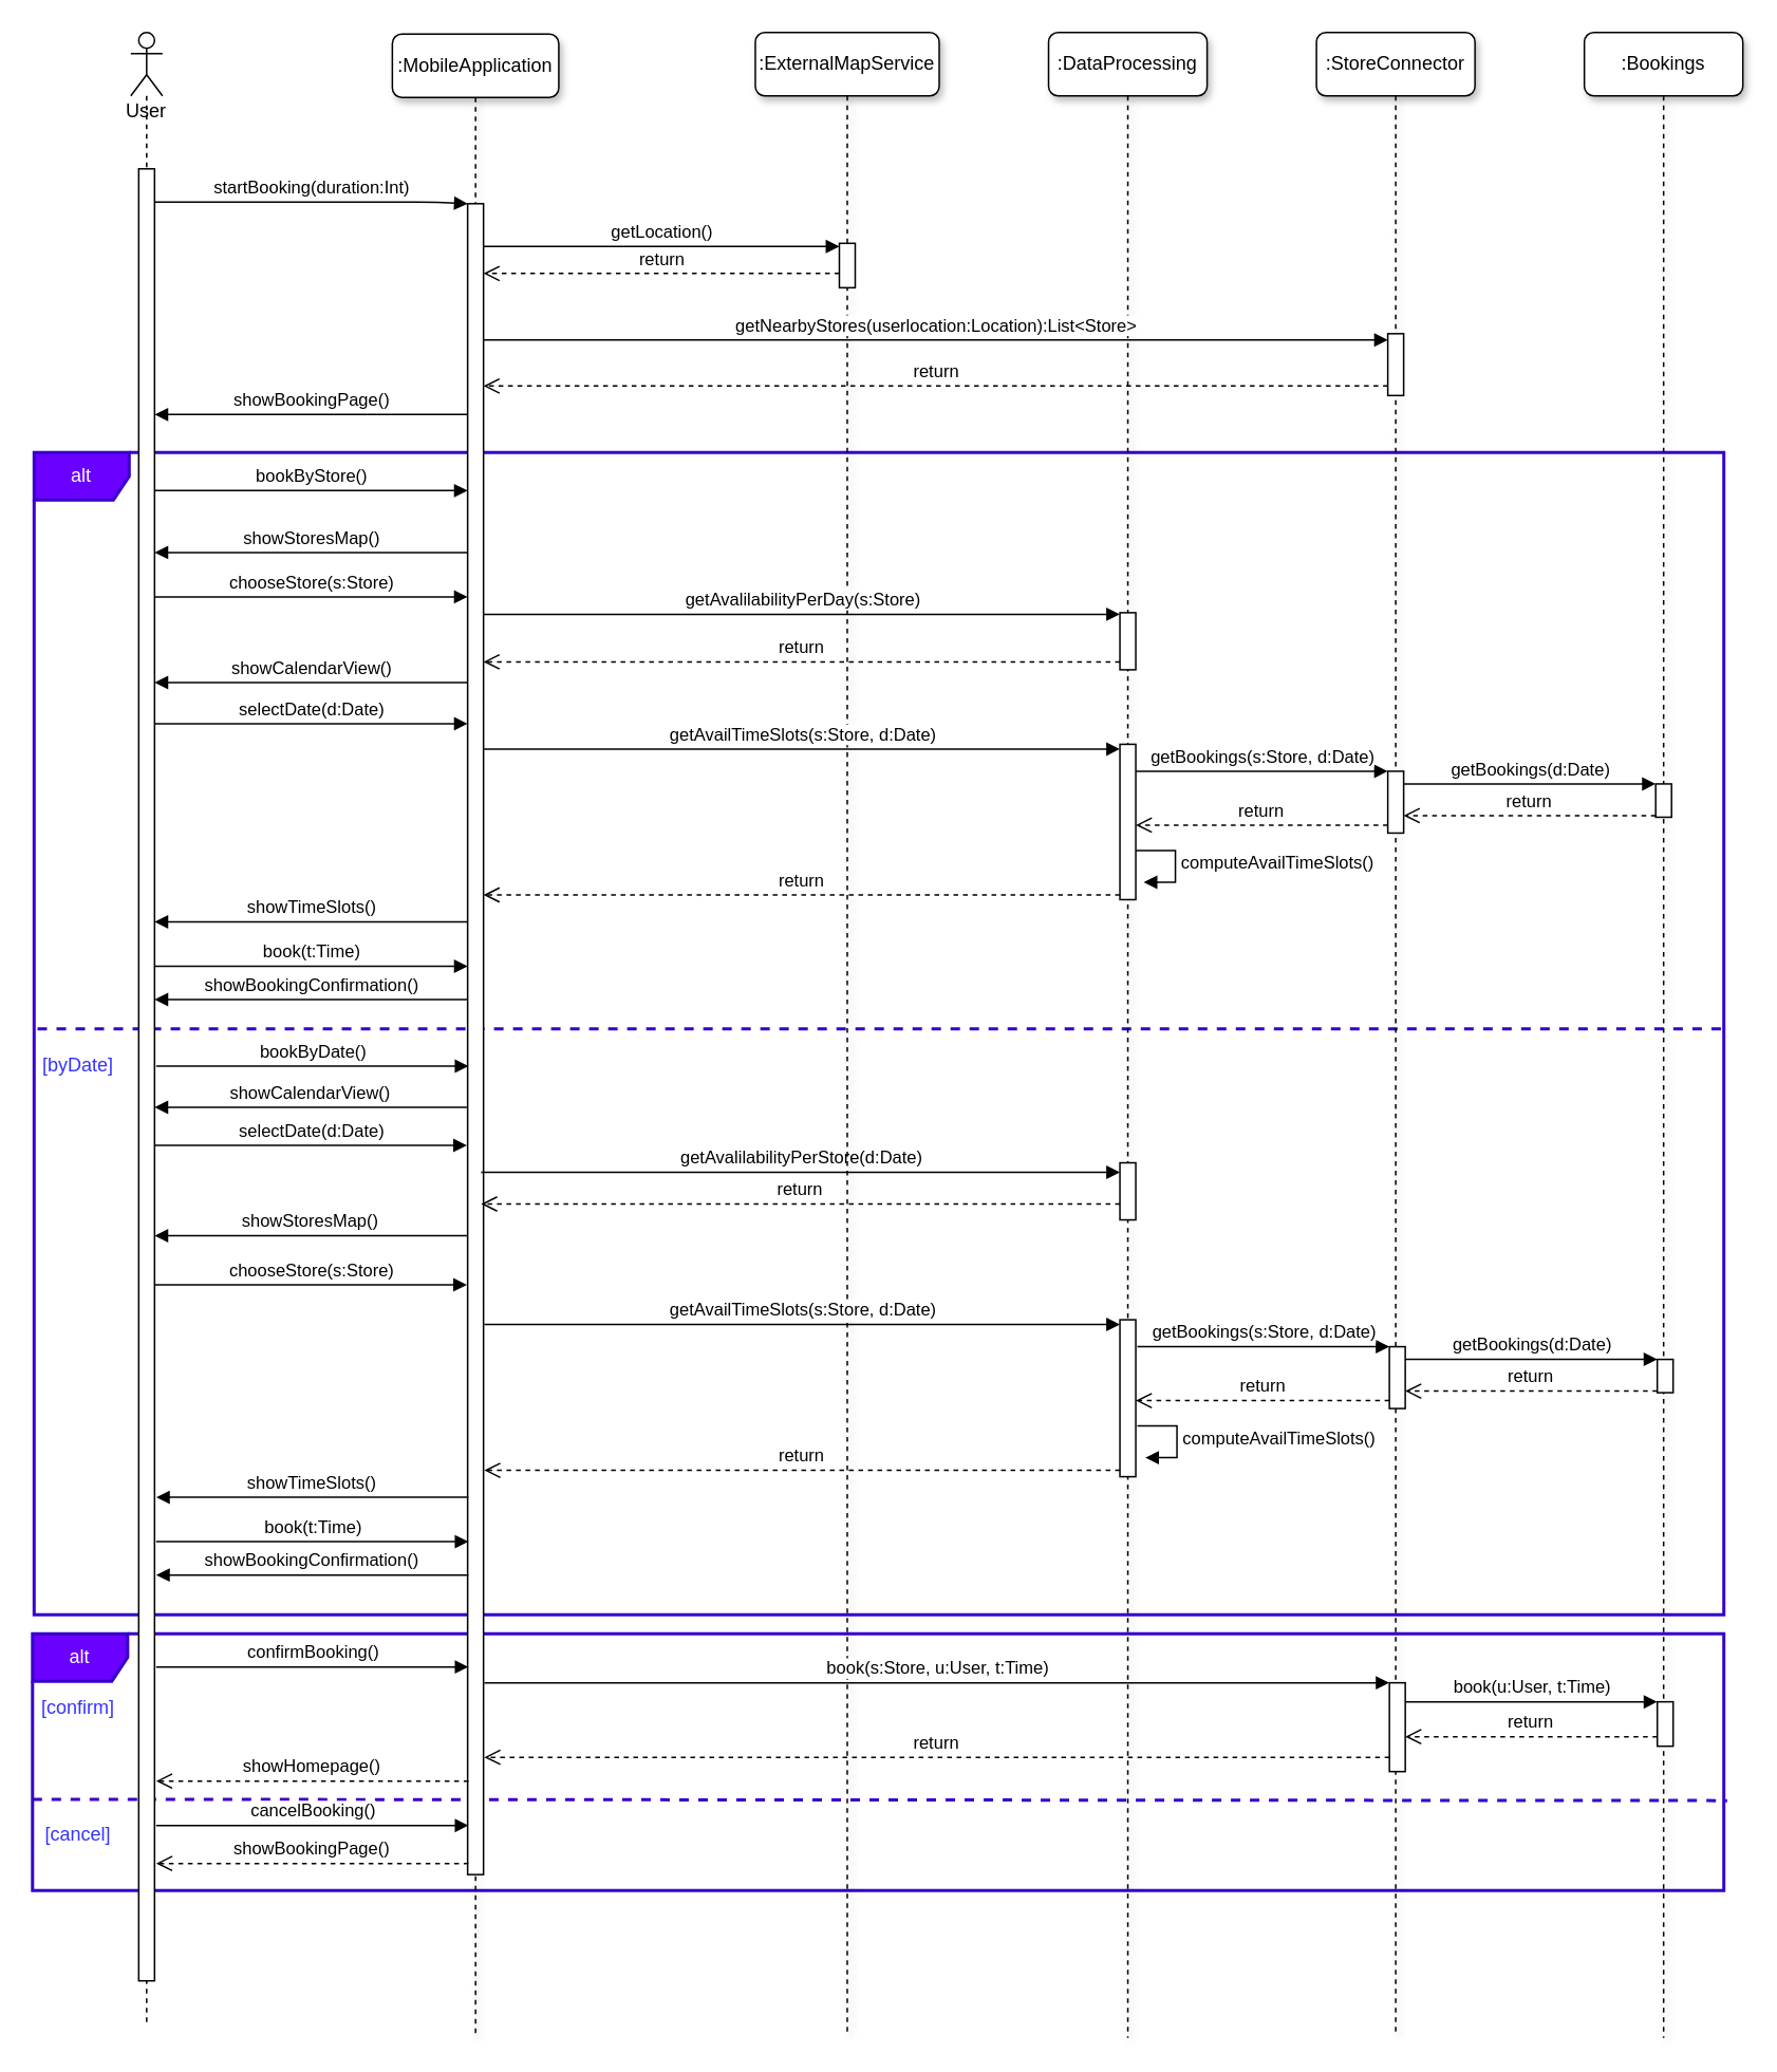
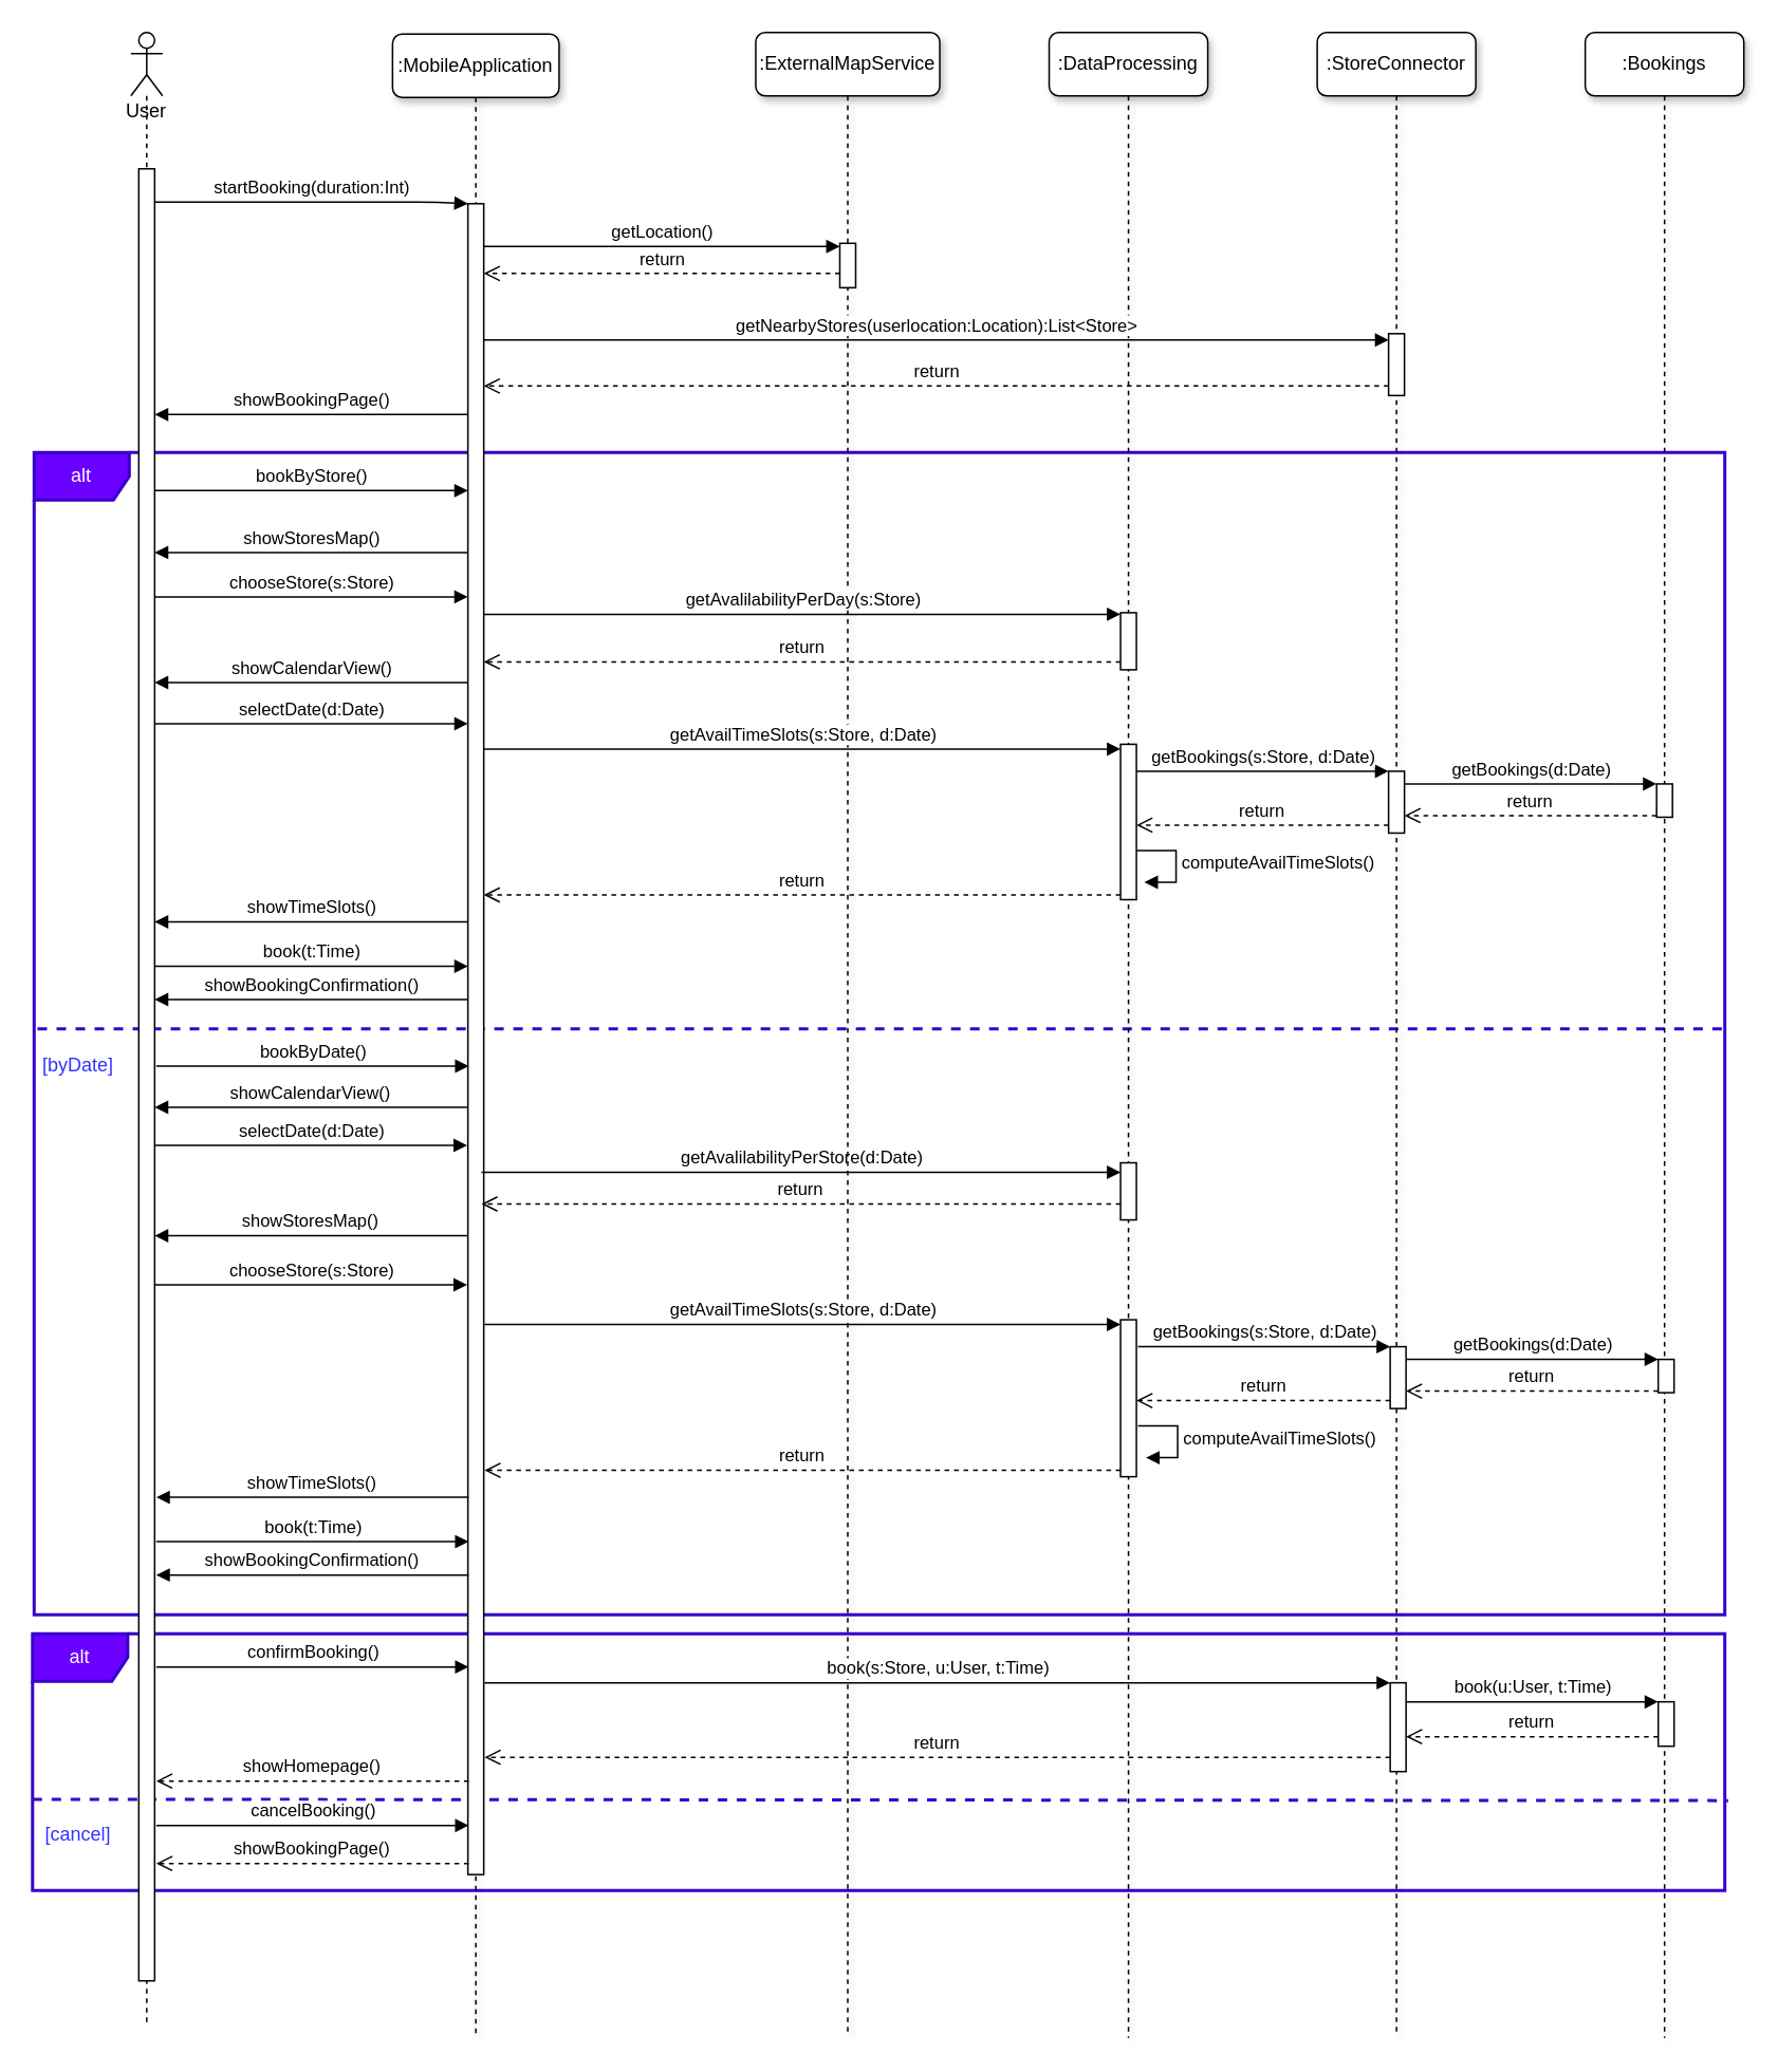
- <mxCell id="73" value="[confirm]" style="text;html=1;strokeColor=none;fillColor=none;align=center;verticalAlign=middle;whiteSpace=wrap;rounded=0;shadow=0;fontFamily=Helvetica;fontColor=#3333FF;" parent="1" vertex="1"><mxGeometry x="29" y="1067" width="40" height="20" as="geometry" /></mxCell>
